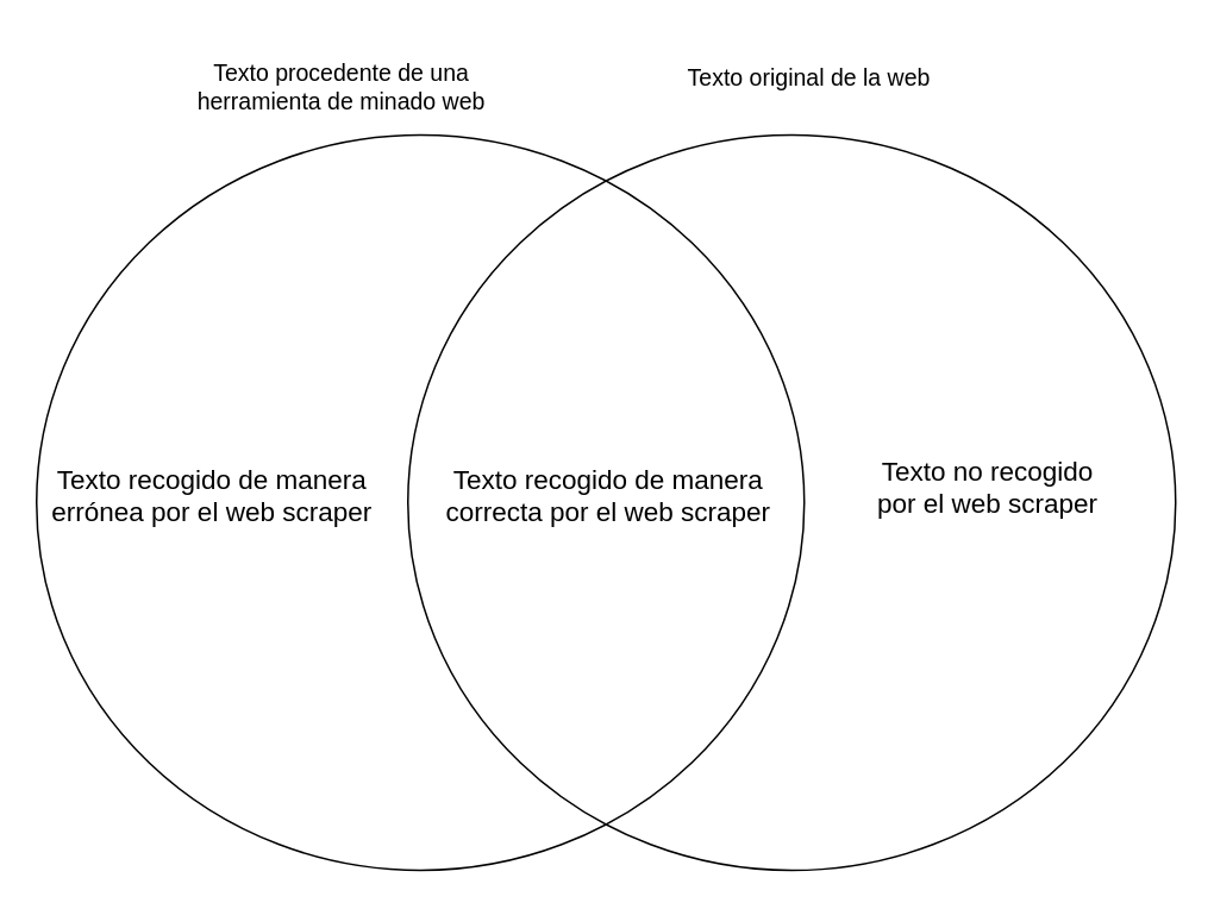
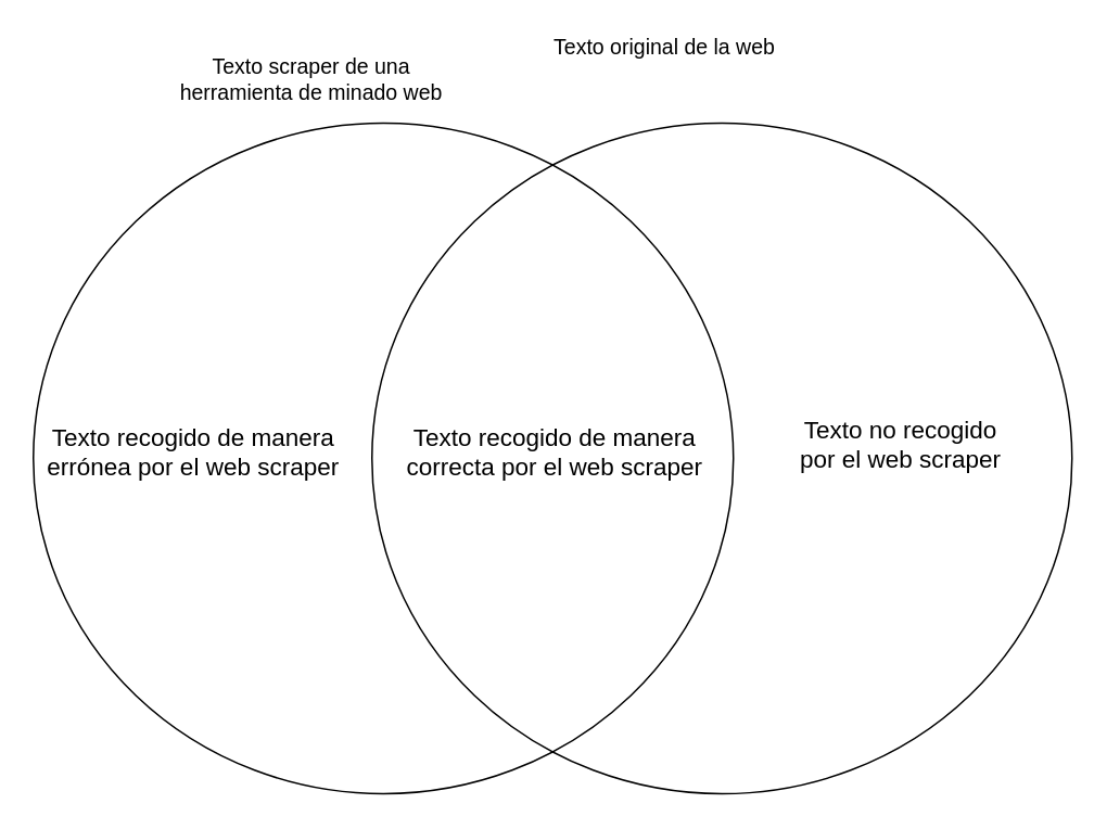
- <mxCell id="5" value="&lt;font style=&quot;font-size: 13px&quot;&gt;Texto original de la web&lt;/font&gt;" style="text;html=1;strokeColor=none;fillColor=none;align=center;verticalAlign=middle;whiteSpace=wrap;rounded=0;" vertex="1" parent="1"><mxGeometry x="362" y="20" width="182" height="46" as="geometry" /></mxCell>
+ <mxCell id="5" value="&lt;font style=&quot;font-size: 13px&quot;&gt;Texto original de la web&lt;/font&gt;" style="text;html=1;strokeColor=none;fillColor=none;align=center;verticalAlign=middle;whiteSpace=wrap;rounded=0;" vertex="1" parent="1"><mxGeometry x="317" y="5" width="182" height="46" as="geometry" /></mxCell>
- <mxCell id="4" value="&lt;font style=&quot;font-size: 13px&quot;&gt;Texto procedente de una herramienta de minado web&lt;/font&gt;" style="text;html=1;strokeColor=none;fillColor=none;align=center;verticalAlign=middle;whiteSpace=wrap;rounded=0;" vertex="1" parent="1"><mxGeometry x="100" y="25" width="182" height="46" as="geometry" /></mxCell>
+ <mxCell id="4" value="&lt;font style=&quot;font-size: 13px&quot;&gt;Texto scraper de una herramienta de minado web&lt;/font&gt;" style="text;html=1;strokeColor=none;fillColor=none;align=center;verticalAlign=middle;whiteSpace=wrap;rounded=0;" vertex="1" parent="1"><mxGeometry x="100" y="25" width="182" height="46" as="geometry" /></mxCell>
